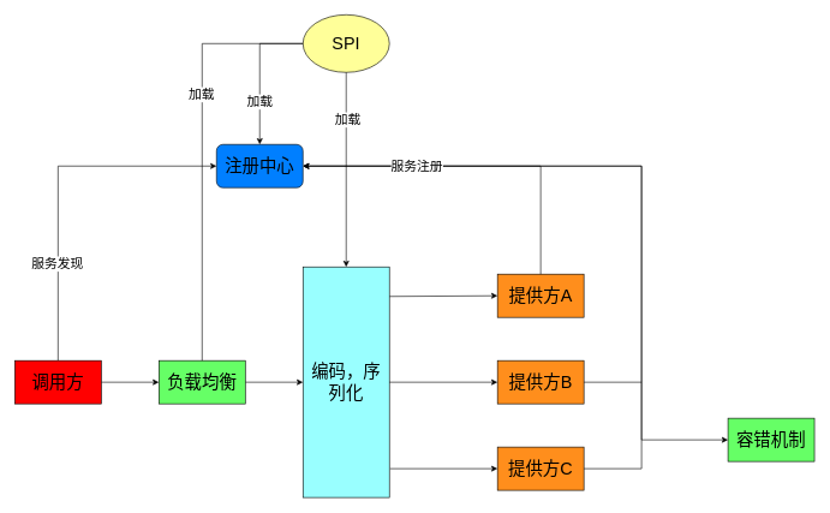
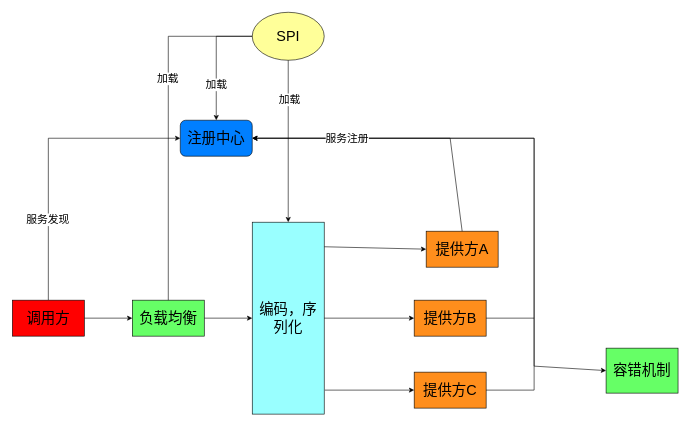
- <mxCell id="11" value="&lt;font style=&quot;font-size: 24px;&quot;&gt;提供方A&lt;/font&gt;" style="whiteSpace=wrap;html=1;rounded=0;fillColor=#FF8E1C;" parent="1" vertex="1"><mxGeometry x="690" y="380" width="120" height="60" as="geometry" /></mxCell>
+ <mxCell id="11" value="&lt;font style=&quot;font-size: 24px;&quot;&gt;提供方A&lt;/font&gt;" style="whiteSpace=wrap;html=1;rounded=0;fillColor=#FF8E1C;" parent="1" vertex="1"><mxGeometry x="710" y="385" width="120" height="60" as="geometry" /></mxCell>
- <mxCell id="27" value="&lt;span style=&quot;font-size: 24px;&quot;&gt;容错机制&lt;/span&gt;" style="rounded=0;whiteSpace=wrap;html=1;fillColor=#66FF66;" vertex="1" parent="1"><mxGeometry x="1010" y="580" width="120" height="60" as="geometry" /></mxCell>
+ <mxCell id="27" value="&lt;span style=&quot;font-size: 24px;&quot;&gt;容错机制&lt;/span&gt;" style="rounded=0;whiteSpace=wrap;html=1;fillColor=#66FF66;" vertex="1" parent="1"><mxGeometry x="1010" y="580" width="120" height="75" as="geometry" /></mxCell>
